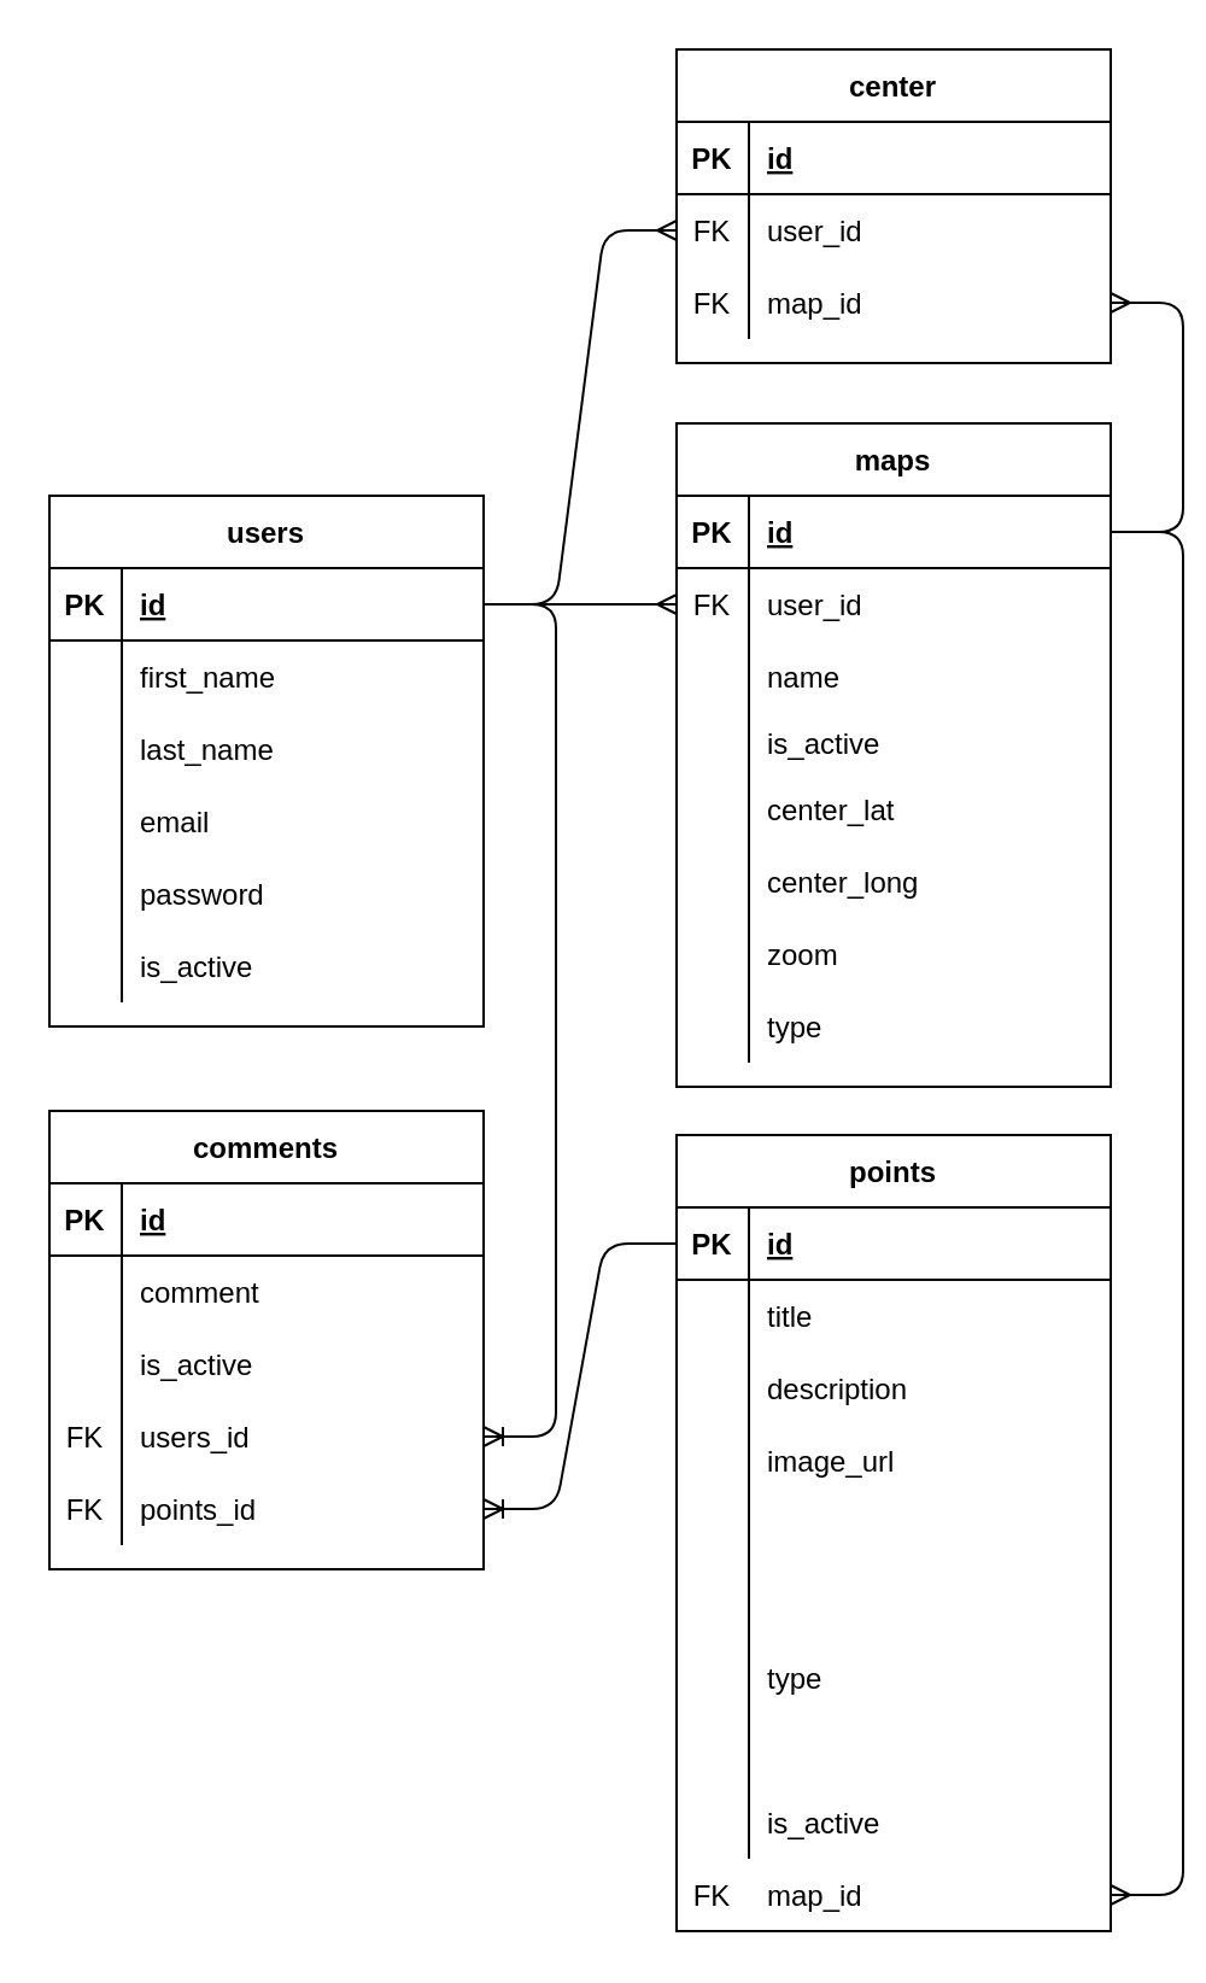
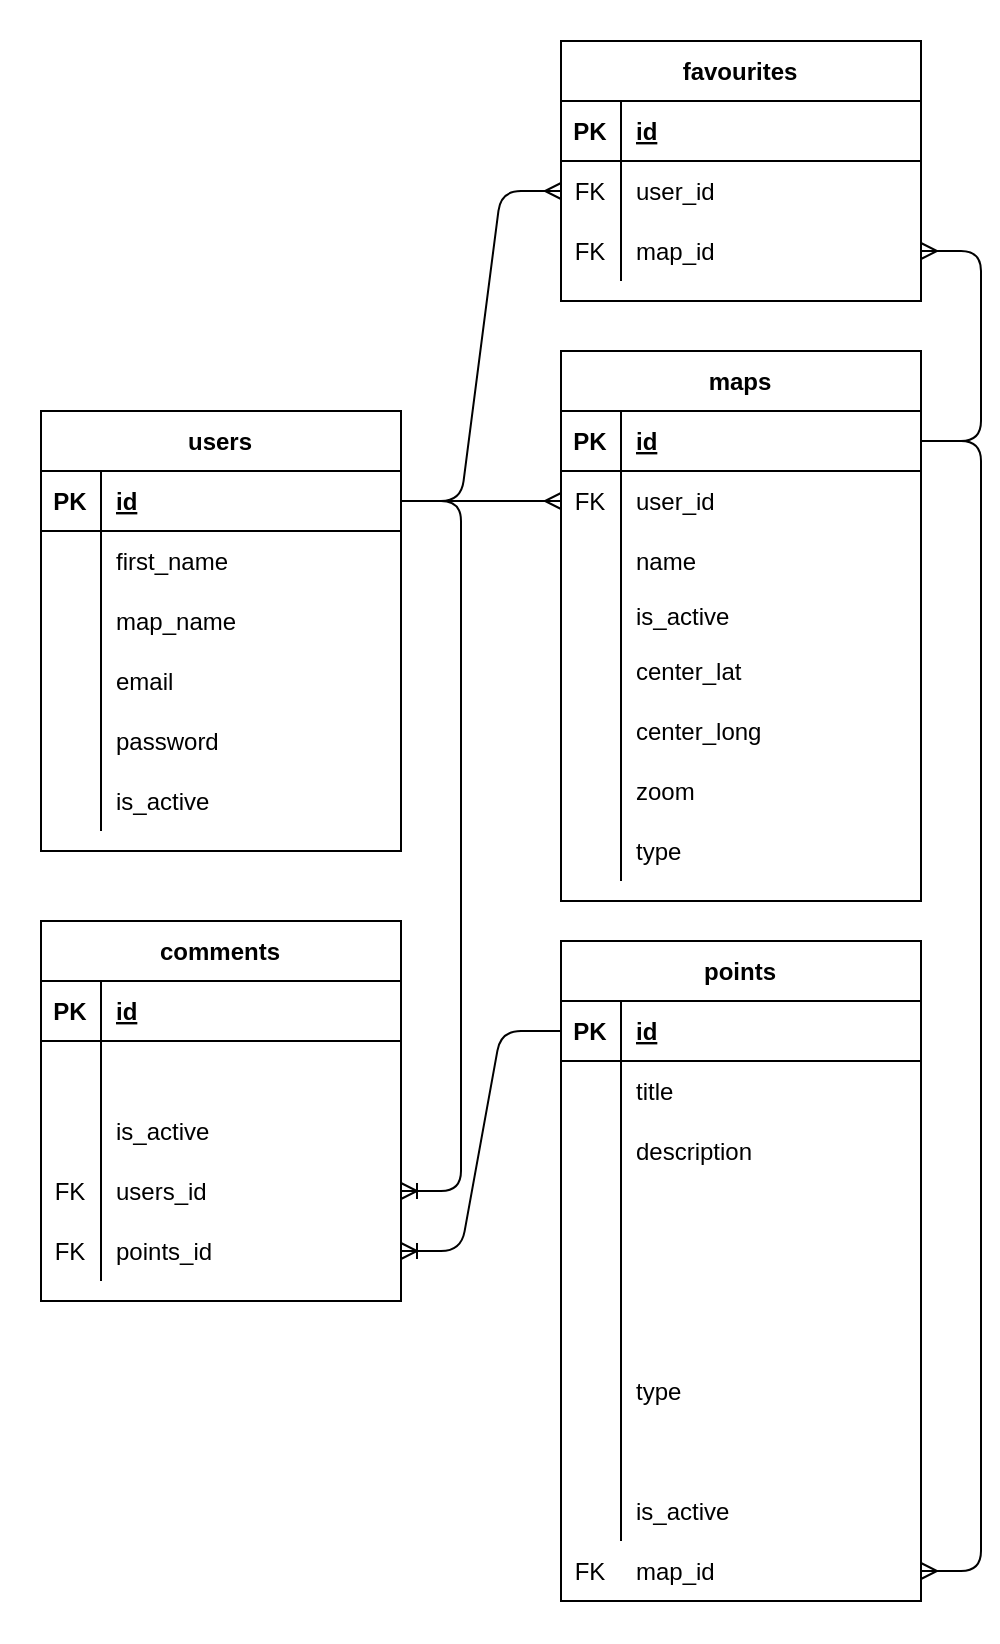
- <mxCell id="46" value="center" style="shape=table;startSize=30;container=1;collapsible=1;childLayout=tableLayout;fixedRows=1;rowLines=0;fontStyle=1;align=center;resizeLast=1;" parent="1" vertex="1"><mxGeometry x="280" y="20" width="180" height="130" as="geometry" /></mxCell>
+ <mxCell id="46" value="favourites" style="shape=table;startSize=30;container=1;collapsible=1;childLayout=tableLayout;fixedRows=1;rowLines=0;fontStyle=1;align=center;resizeLast=1;" parent="1" vertex="1"><mxGeometry x="280" y="20" width="180" height="130" as="geometry" /></mxCell>
- <mxCell id="36" value="last_name" style="shape=partialRectangle;connectable=0;fillColor=none;top=0;left=0;bottom=0;right=0;align=left;spacingLeft=6;overflow=hidden;" parent="34" vertex="1"><mxGeometry x="30" width="150" height="30" as="geometry" /></mxCell>
+ <mxCell id="36" value="map_name" style="shape=partialRectangle;connectable=0;fillColor=none;top=0;left=0;bottom=0;right=0;align=left;spacingLeft=6;overflow=hidden;" parent="34" vertex="1"><mxGeometry x="30" width="150" height="30" as="geometry" /></mxCell>
- <mxCell id="92" value="comment" style="shape=partialRectangle;connectable=0;fillColor=none;top=0;left=0;bottom=0;right=0;align=left;spacingLeft=6;overflow=hidden;" vertex="1" parent="90"><mxGeometry x="30" width="150" height="30" as="geometry" /></mxCell>
- <mxCell id="68" value="image_url" style="shape=partialRectangle;connectable=0;fillColor=none;top=0;left=0;bottom=0;right=0;align=left;spacingLeft=6;overflow=hidden;" parent="66" vertex="1"><mxGeometry x="30" width="150" height="30" as="geometry" /></mxCell>
